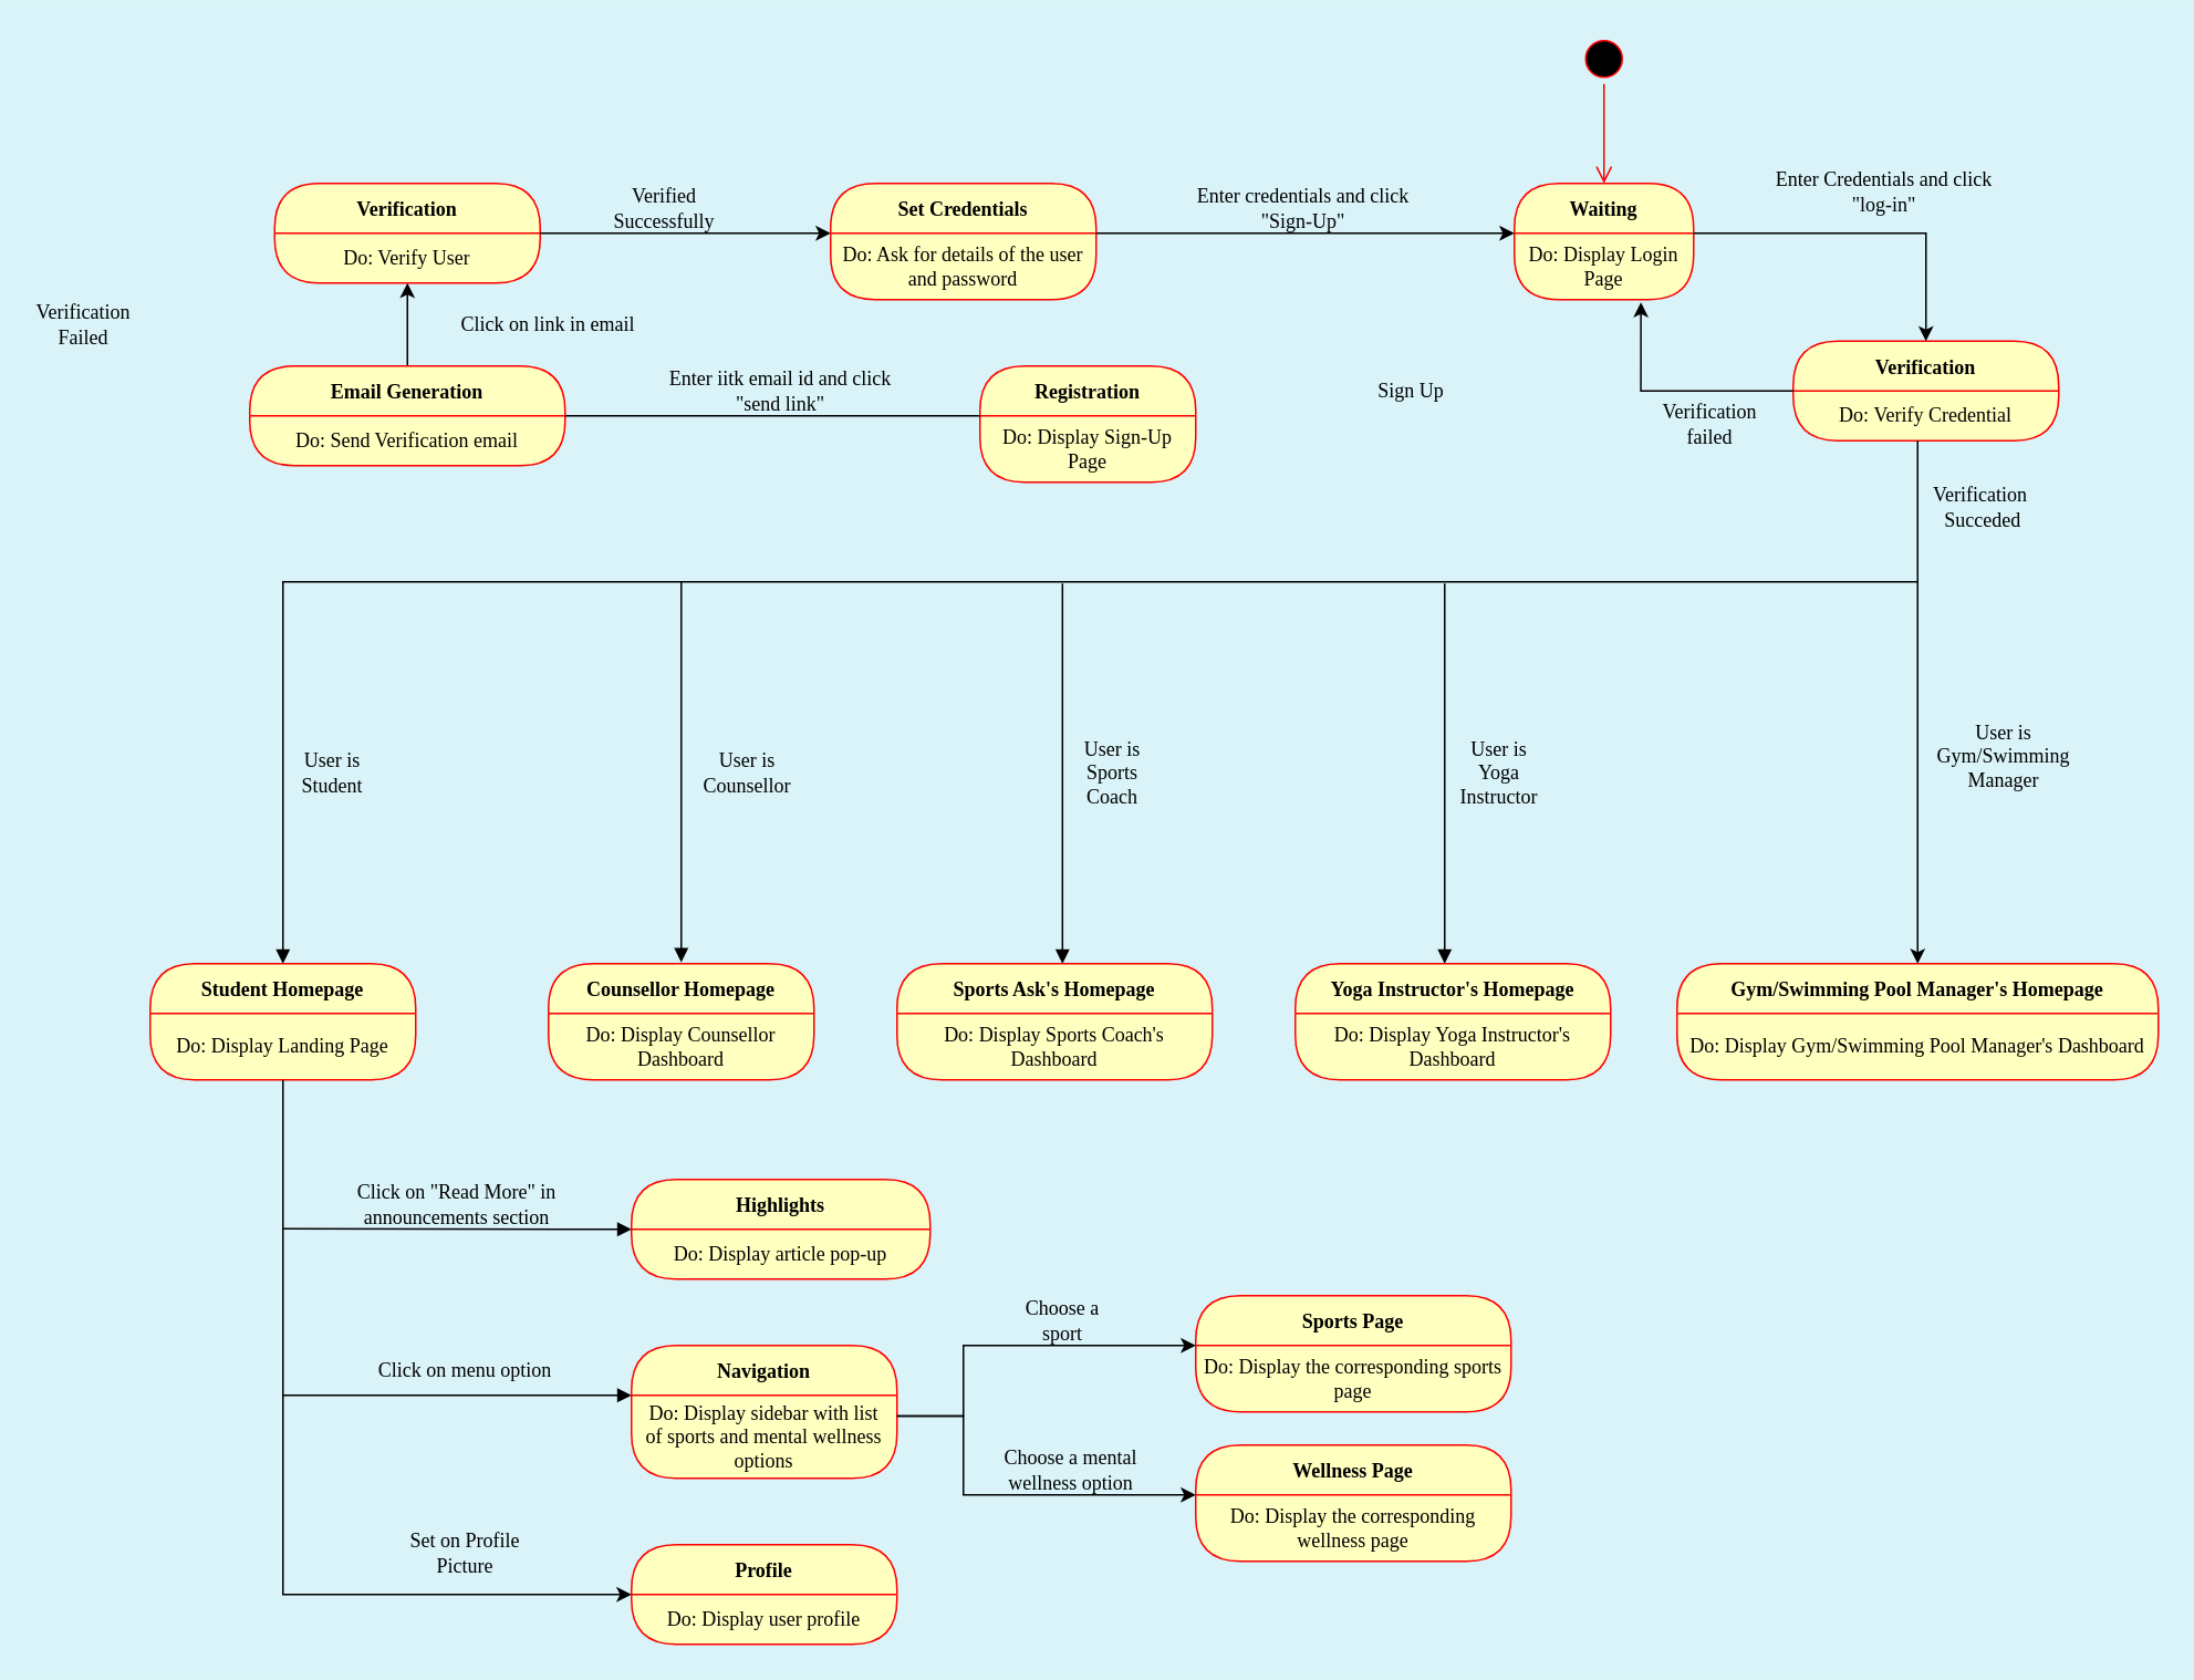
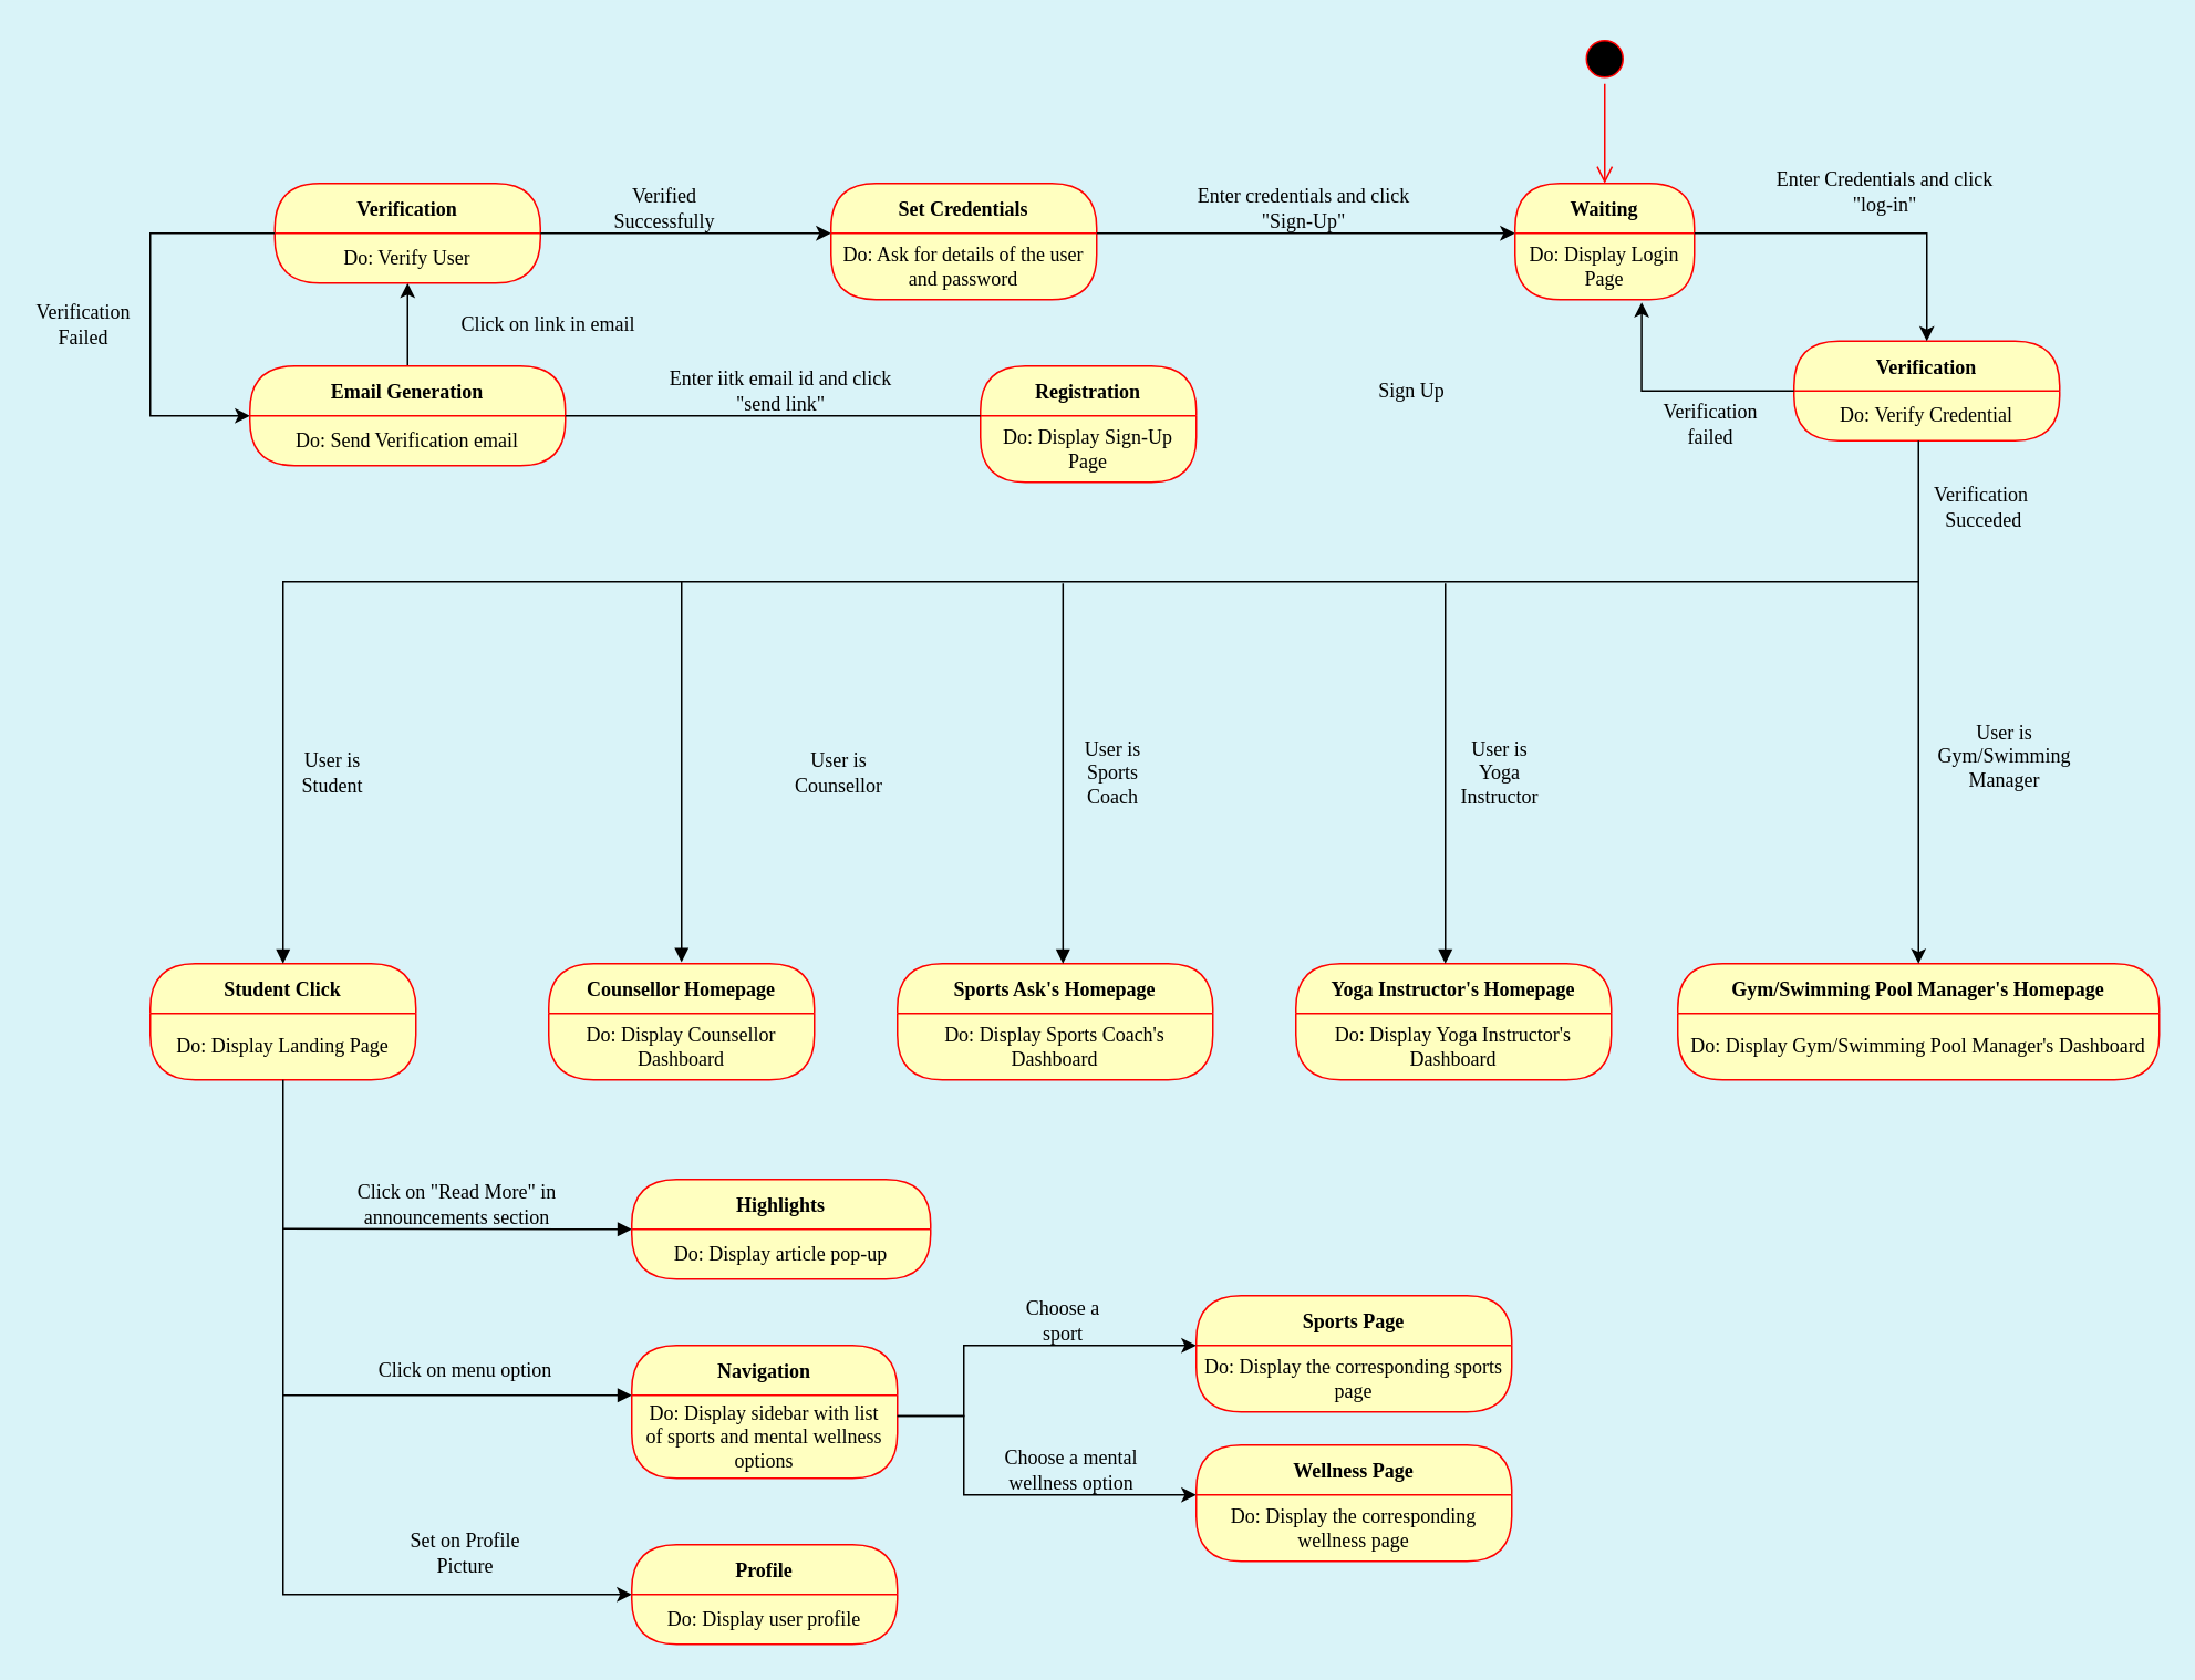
+ <mxCell id="25" style="edgeStyle=orthogonalEdgeStyle;rounded=0;orthogonalLoop=1;jettySize=auto;html=1;exitX=0;exitY=0;exitDx=0;exitDy=0;entryX=0;entryY=0;entryDx=0;entryDy=0;fontFamily=Poppins;fontSource=https%3A%2F%2Ffonts.googleapis.com%2Fcss%3Ffamily%3DPoppins;" edge="1" parent="1" source="20" target="13"><mxGeometry relative="1" as="geometry"><Array as="points"><mxPoint x="90" y="140" /><mxPoint x="90" y="250" /></Array></mxGeometry></mxCell>
- <mxCell id="70" value="User is Counsellor" style="text;html=1;strokeColor=none;fillColor=none;align=center;verticalAlign=middle;whiteSpace=wrap;rounded=0;fontFamily=Poppins;fontSource=https%3A%2F%2Ffonts.googleapis.com%2Fcss%3Ffamily%3DPoppins;" vertex="1" parent="1"><mxGeometry x="420" y="450" width="60" height="30" as="geometry" /></mxCell>
+ <mxCell id="70" value="User is Counsellor" style="text;html=1;strokeColor=none;fillColor=none;align=center;verticalAlign=middle;whiteSpace=wrap;rounded=0;fontFamily=Poppins;fontSource=https%3A%2F%2Ffonts.googleapis.com%2Fcss%3Ffamily%3DPoppins;" vertex="1" parent="1"><mxGeometry x="475" y="450" width="60" height="30" as="geometry" /></mxCell>
- <mxCell id="28" value="Student Homepage" style="swimlane;fontStyle=1;align=center;verticalAlign=middle;childLayout=stackLayout;horizontal=1;startSize=30;horizontalStack=0;resizeParent=0;resizeLast=1;container=0;fontColor=#000000;collapsible=0;rounded=1;arcSize=30;strokeColor=#ff0000;fillColor=#ffffc0;swimlaneFillColor=#ffffc0;dropTarget=0;fontFamily=Poppins;fontSource=https%3A%2F%2Ffonts.googleapis.com%2Fcss%3Ffamily%3DPoppins;" vertex="1" parent="1"><mxGeometry x="90" y="580" width="160" height="70" as="geometry" /></mxCell>
+ <mxCell id="28" value="Student Click" style="swimlane;fontStyle=1;align=center;verticalAlign=middle;childLayout=stackLayout;horizontal=1;startSize=30;horizontalStack=0;resizeParent=0;resizeLast=1;container=0;fontColor=#000000;collapsible=0;rounded=1;arcSize=30;strokeColor=#ff0000;fillColor=#ffffc0;swimlaneFillColor=#ffffc0;dropTarget=0;fontFamily=Poppins;fontSource=https%3A%2F%2Ffonts.googleapis.com%2Fcss%3Ffamily%3DPoppins;" vertex="1" parent="1"><mxGeometry x="90" y="580" width="160" height="70" as="geometry" /></mxCell>
